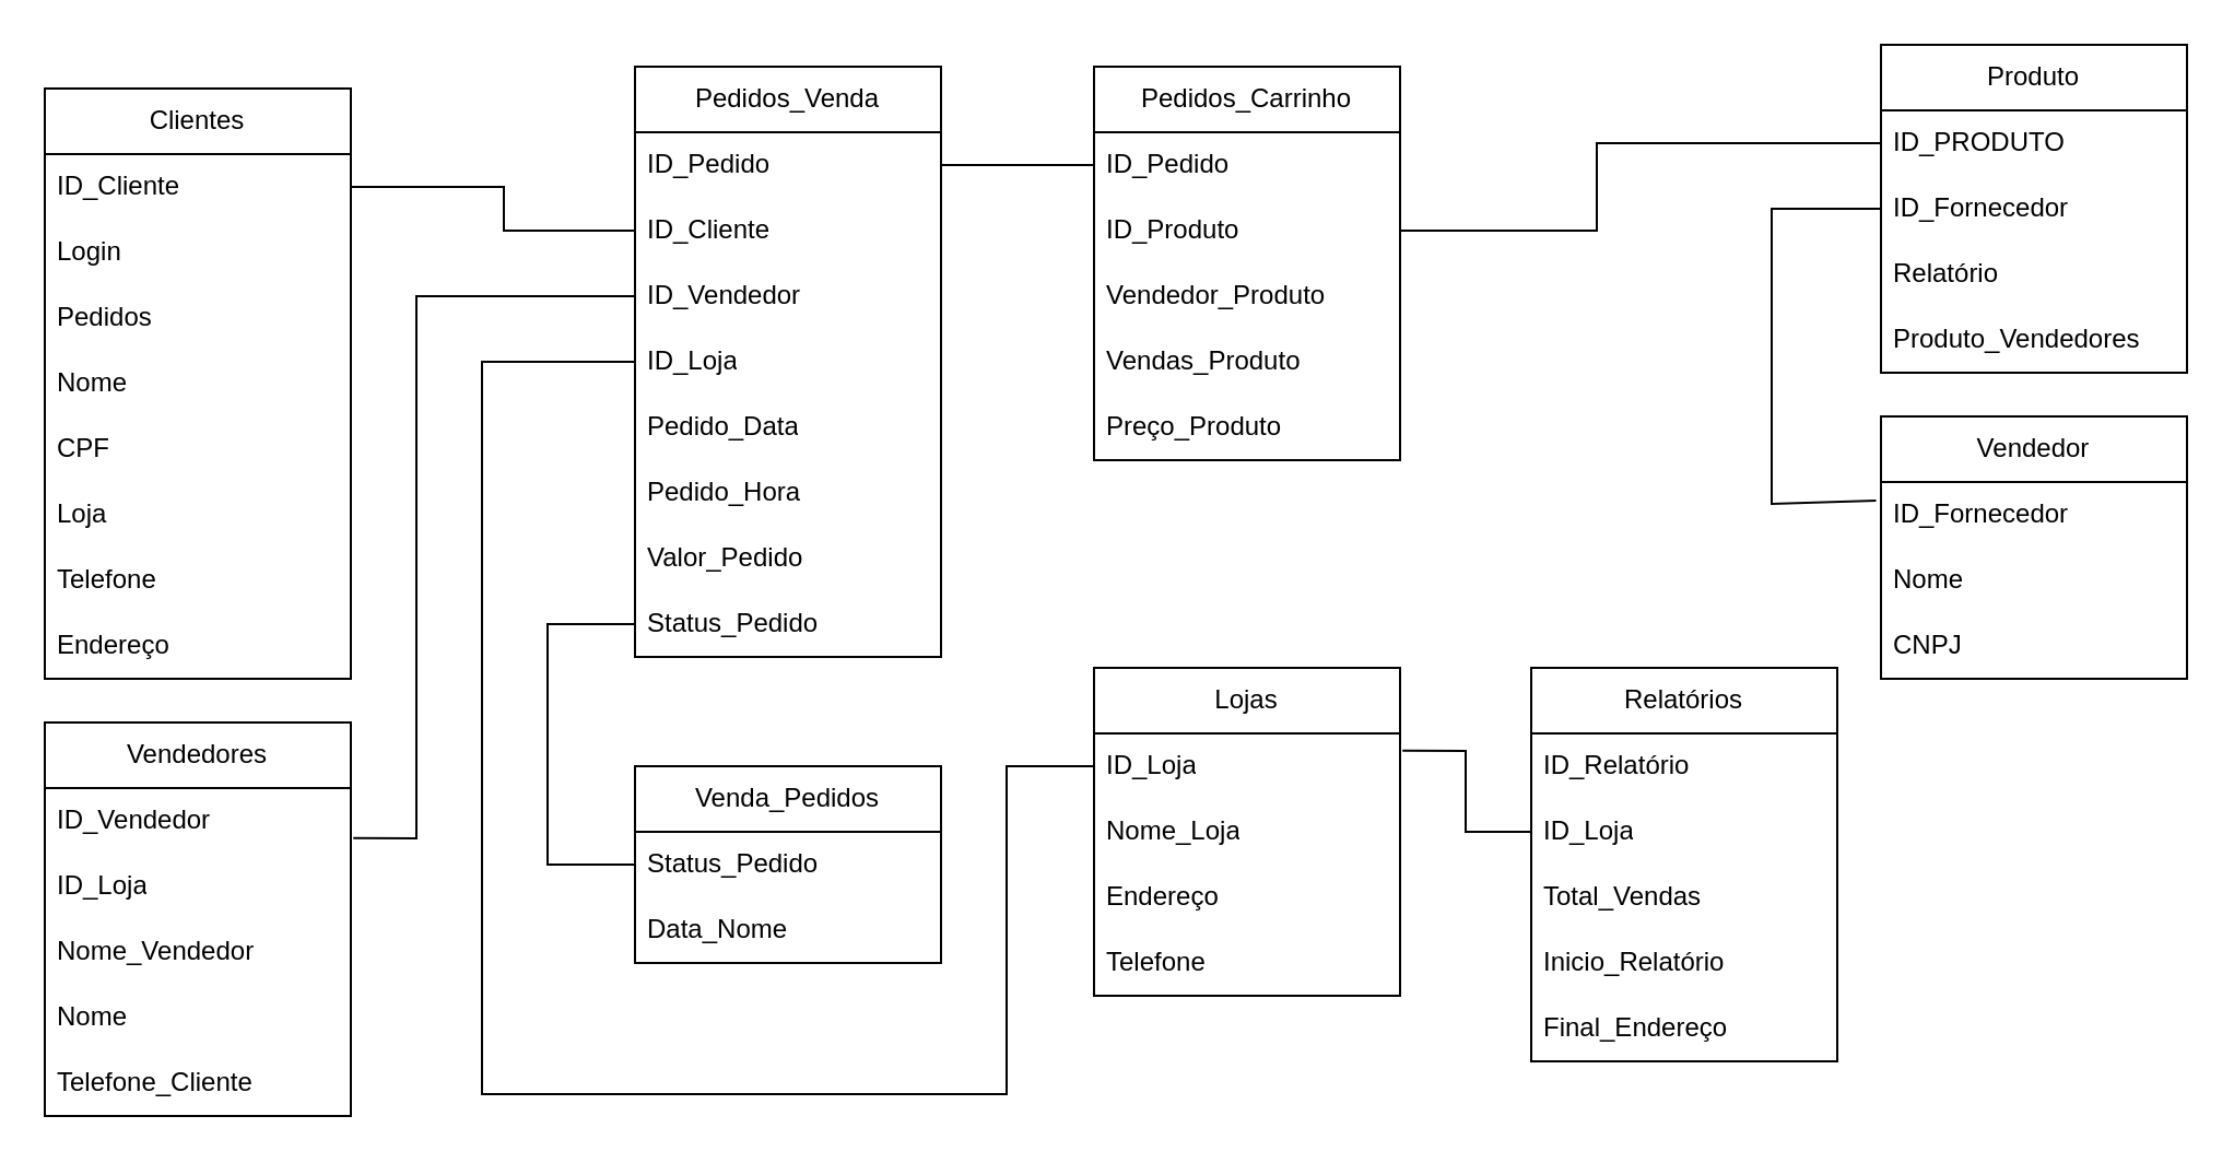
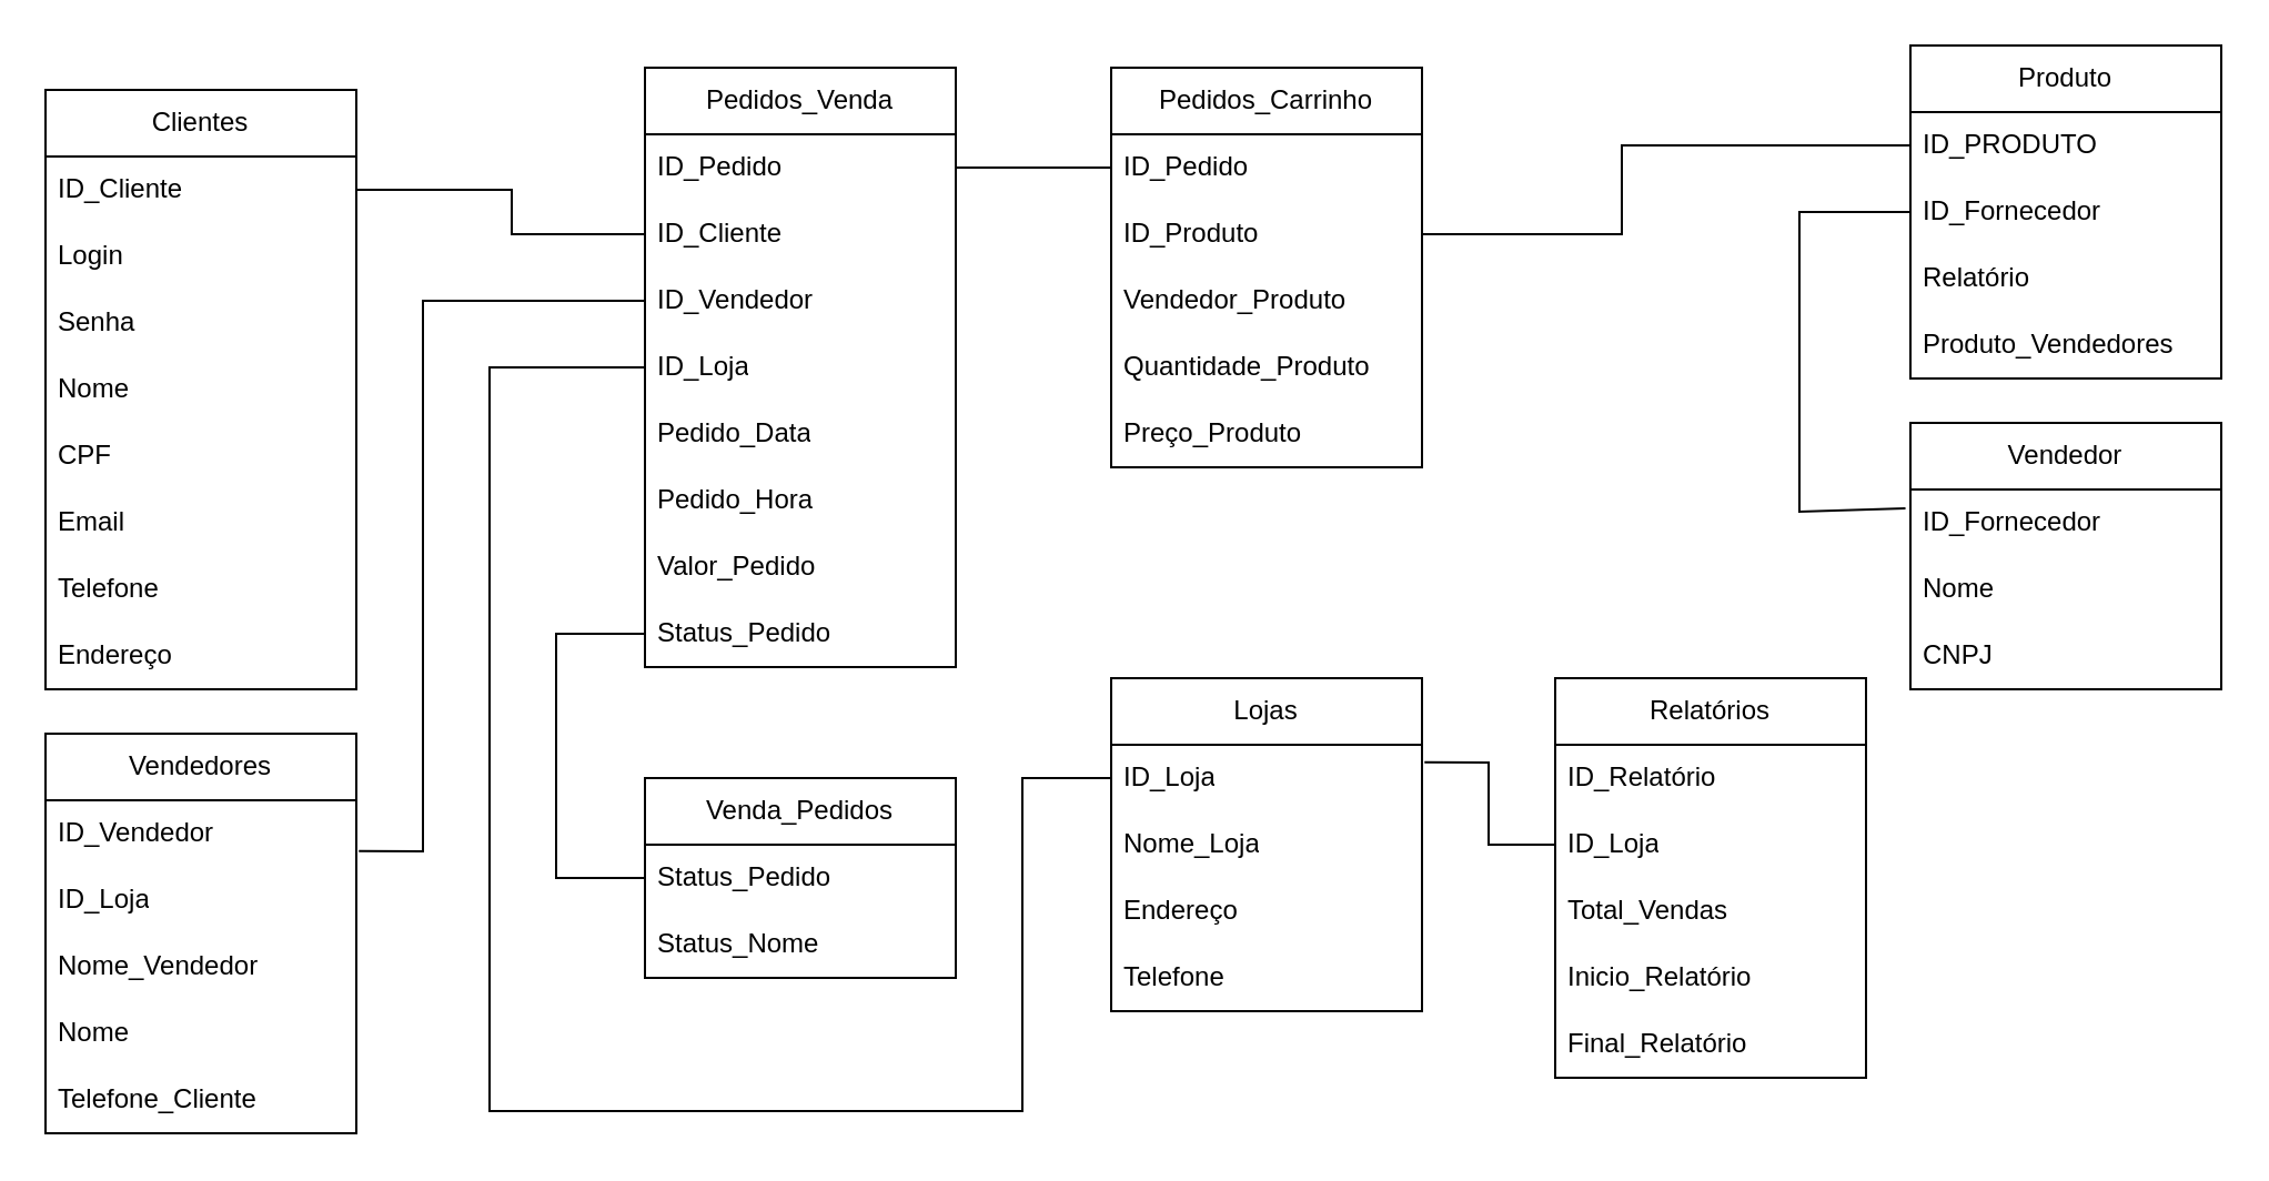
- <mxCell id="5" value="Pedidos" style="text;strokeColor=none;fillColor=none;align=left;verticalAlign=middle;spacingLeft=4;spacingRight=4;overflow=hidden;points=[[0,0.5],[1,0.5]];portConstraint=eastwest;rotatable=0;whiteSpace=wrap;html=1;" parent="2" vertex="1"><mxGeometry y="90" width="140" height="30" as="geometry" /></mxCell>
+ <mxCell id="5" value="Senha" style="text;strokeColor=none;fillColor=none;align=left;verticalAlign=middle;spacingLeft=4;spacingRight=4;overflow=hidden;points=[[0,0.5],[1,0.5]];portConstraint=eastwest;rotatable=0;whiteSpace=wrap;html=1;" parent="2" vertex="1"><mxGeometry y="90" width="140" height="30" as="geometry" /></mxCell>
- <mxCell id="24" value="Vendas_Produto" style="text;strokeColor=none;fillColor=none;align=left;verticalAlign=middle;spacingLeft=4;spacingRight=4;overflow=hidden;points=[[0,0.5],[1,0.5]];portConstraint=eastwest;rotatable=0;whiteSpace=wrap;html=1;" parent="20" vertex="1"><mxGeometry y="120" width="140" height="30" as="geometry" /></mxCell>
+ <mxCell id="24" value="Quantidade_Produto" style="text;strokeColor=none;fillColor=none;align=left;verticalAlign=middle;spacingLeft=4;spacingRight=4;overflow=hidden;points=[[0,0.5],[1,0.5]];portConstraint=eastwest;rotatable=0;whiteSpace=wrap;html=1;" parent="20" vertex="1"><mxGeometry y="120" width="140" height="30" as="geometry" /></mxCell>
- <mxCell id="8" value="Loja" style="text;strokeColor=none;fillColor=none;align=left;verticalAlign=middle;spacingLeft=4;spacingRight=4;overflow=hidden;points=[[0,0.5],[1,0.5]];portConstraint=eastwest;rotatable=0;whiteSpace=wrap;html=1;" parent="2" vertex="1"><mxGeometry y="180" width="140" height="30" as="geometry" /></mxCell>
+ <mxCell id="8" value="Email" style="text;strokeColor=none;fillColor=none;align=left;verticalAlign=middle;spacingLeft=4;spacingRight=4;overflow=hidden;points=[[0,0.5],[1,0.5]];portConstraint=eastwest;rotatable=0;whiteSpace=wrap;html=1;" parent="2" vertex="1"><mxGeometry y="180" width="140" height="30" as="geometry" /></mxCell>
- <mxCell id="36" value="Data_Nome" style="text;strokeColor=none;fillColor=none;align=left;verticalAlign=middle;spacingLeft=4;spacingRight=4;overflow=hidden;points=[[0,0.5],[1,0.5]];portConstraint=eastwest;rotatable=0;whiteSpace=wrap;html=1;" parent="34" vertex="1"><mxGeometry y="60" width="140" height="30" as="geometry" /></mxCell>
+ <mxCell id="36" value="Status_Nome" style="text;strokeColor=none;fillColor=none;align=left;verticalAlign=middle;spacingLeft=4;spacingRight=4;overflow=hidden;points=[[0,0.5],[1,0.5]];portConstraint=eastwest;rotatable=0;whiteSpace=wrap;html=1;" parent="34" vertex="1"><mxGeometry y="60" width="140" height="30" as="geometry" /></mxCell>
- <mxCell id="61" value="Final_Endereço" style="text;strokeColor=none;fillColor=none;align=left;verticalAlign=middle;spacingLeft=4;spacingRight=4;overflow=hidden;points=[[0,0.5],[1,0.5]];portConstraint=eastwest;rotatable=0;whiteSpace=wrap;html=1;" vertex="1" parent="56"><mxGeometry y="150" width="140" height="30" as="geometry" /></mxCell>
+ <mxCell id="61" value="Final_Relatório" style="text;strokeColor=none;fillColor=none;align=left;verticalAlign=middle;spacingLeft=4;spacingRight=4;overflow=hidden;points=[[0,0.5],[1,0.5]];portConstraint=eastwest;rotatable=0;whiteSpace=wrap;html=1;" vertex="1" parent="56"><mxGeometry y="150" width="140" height="30" as="geometry" /></mxCell>
